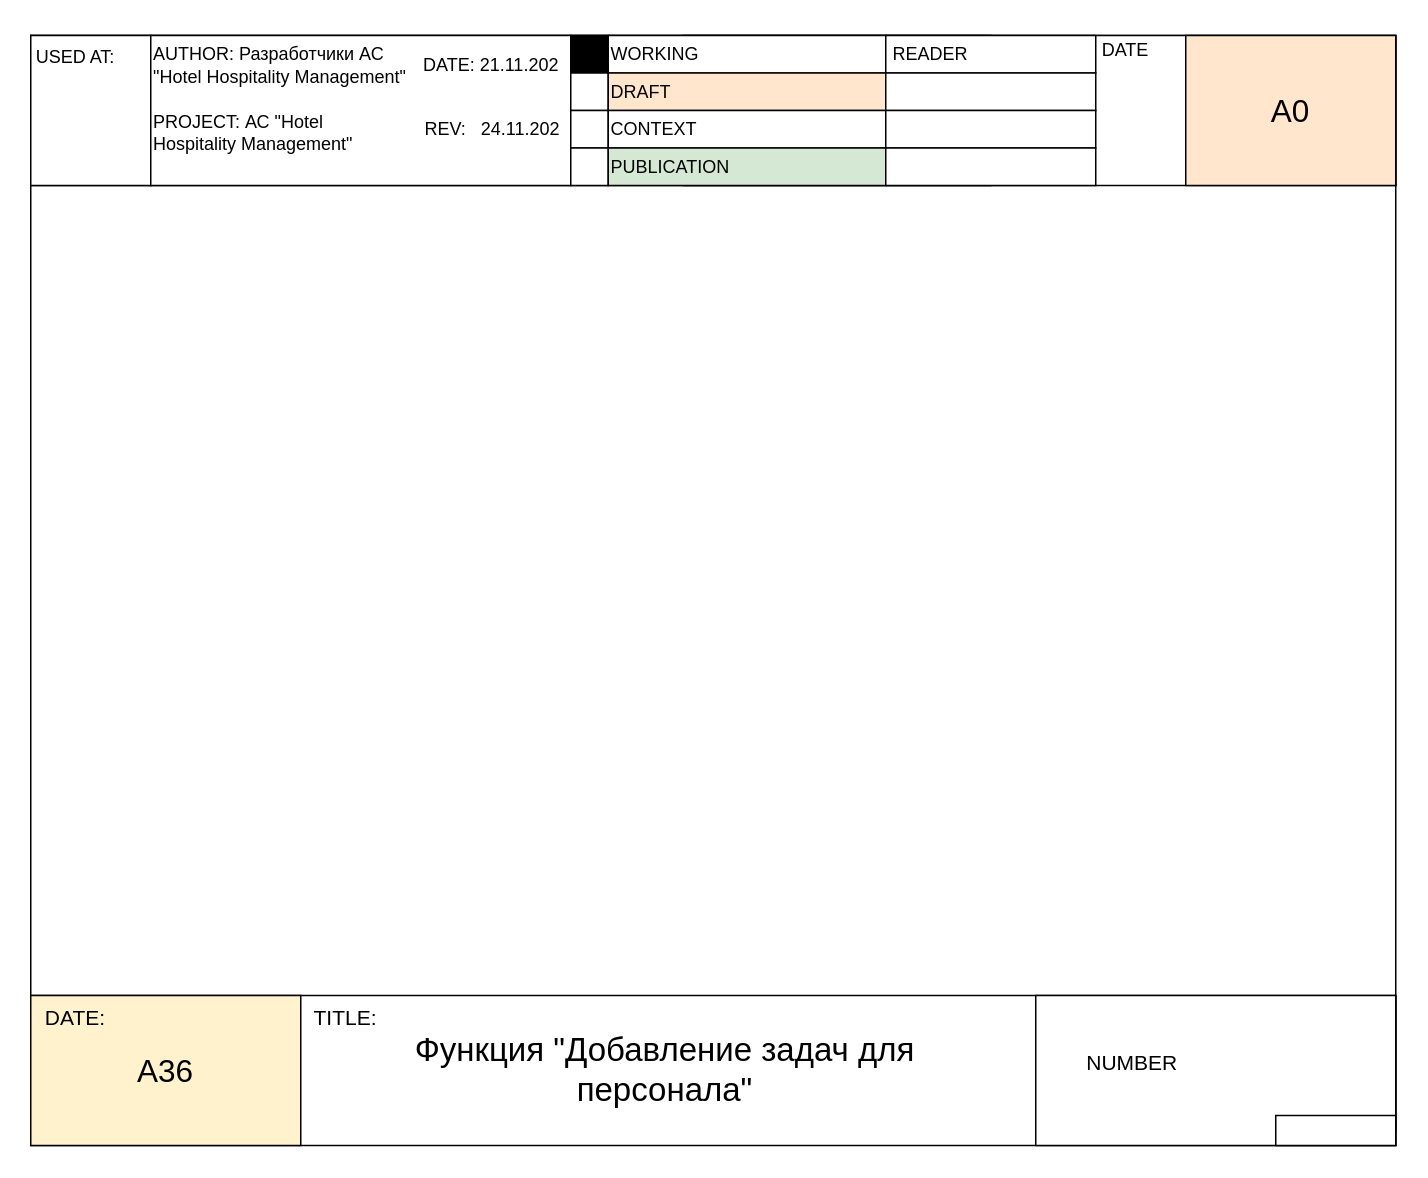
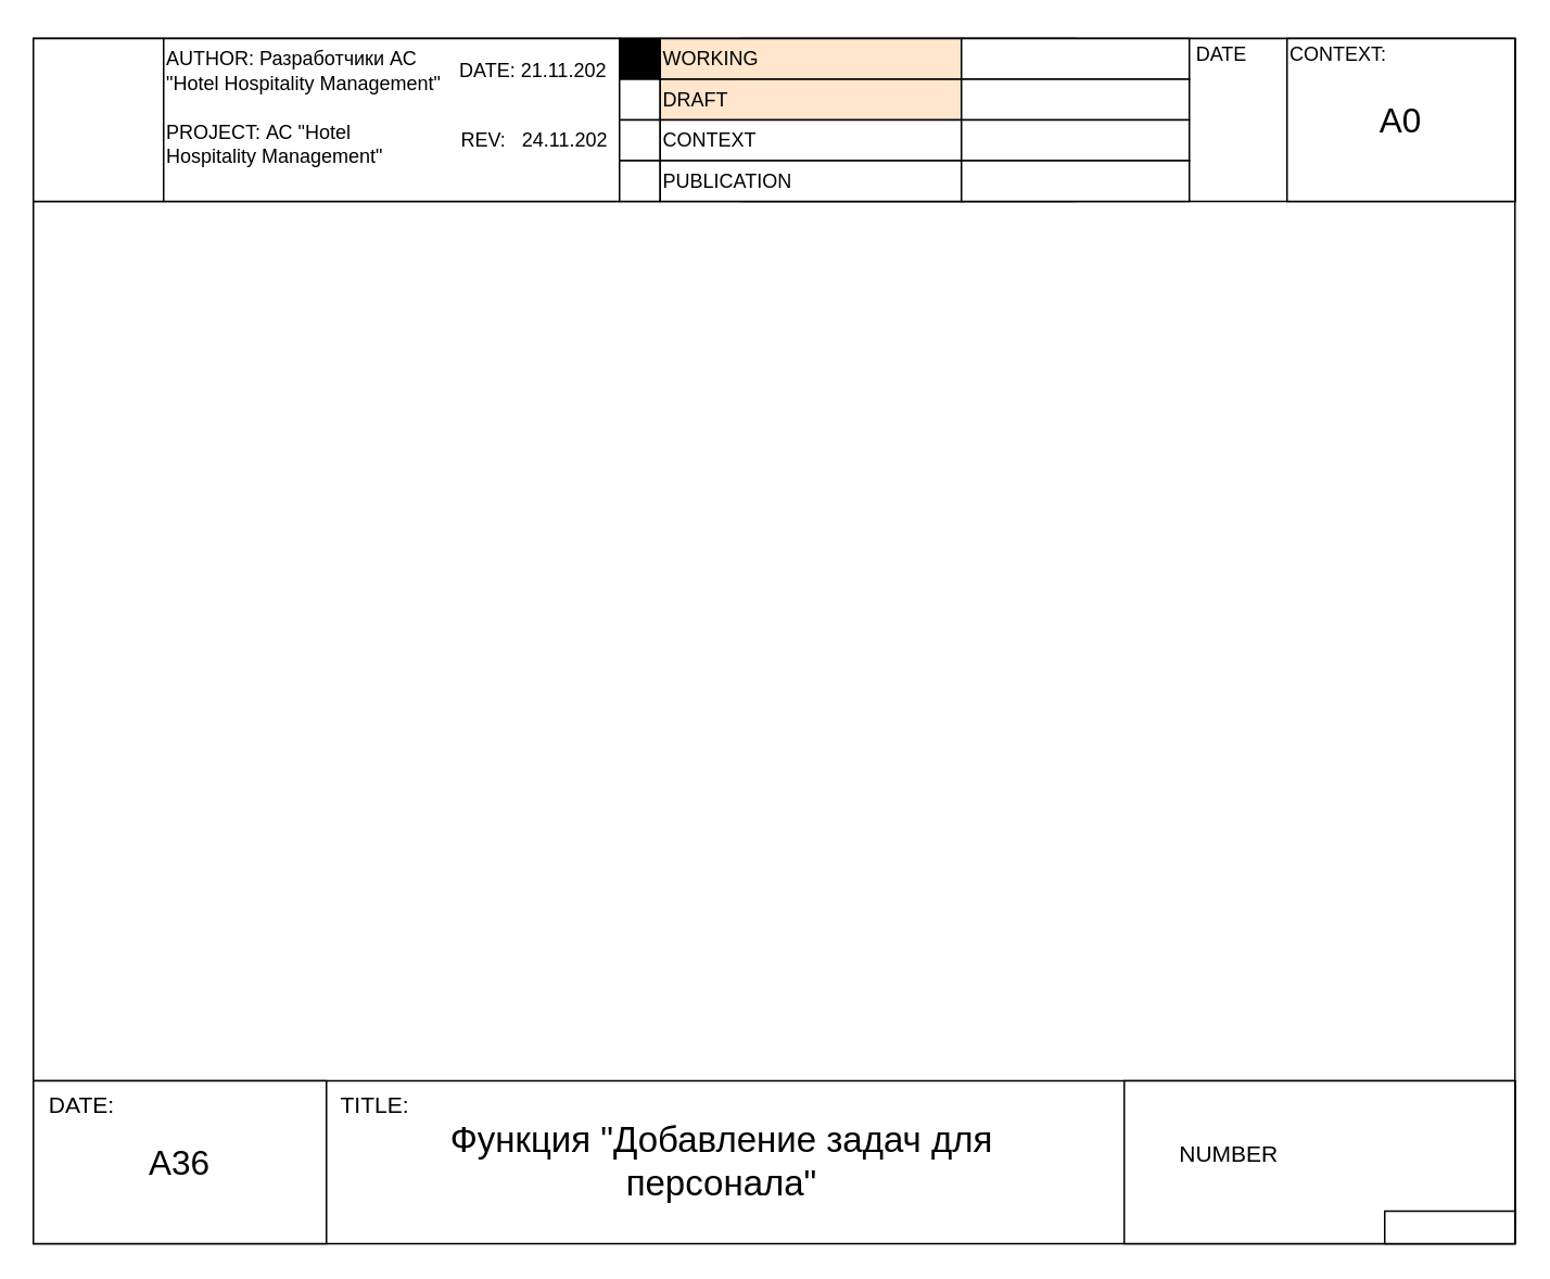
+ <mxCell id="28" value="CONTEXT:" style="text;html=1;strokeColor=none;fillColor=none;align=left;verticalAlign=middle;whiteSpace=wrap;rounded=0;fontSize=12;" parent="1" vertex="1"><mxGeometry x="790" y="23" width="75" height="20" as="geometry" /></mxCell>
- <mxCell id="17" value="WORKING" style="rounded=0;whiteSpace=wrap;html=1;strokeColor=default;fontSize=12;align=left;" parent="1" vertex="1"><mxGeometry x="405" y="23" width="185" height="25" as="geometry" /></mxCell>
+ <mxCell id="17" value="WORKING" style="rounded=0;whiteSpace=wrap;html=1;strokeColor=default;fontSize=12;align=left;fillColor=#ffe6cc;" parent="1" vertex="1"><mxGeometry x="405" y="23" width="185" height="25" as="geometry" /></mxCell>
- <mxCell id="25" value="READER" style="text;html=1;strokeColor=none;fillColor=none;align=center;verticalAlign=middle;whiteSpace=wrap;rounded=0;fontSize=12;" parent="1" vertex="1"><mxGeometry x="590" y="23" width="60" height="25" as="geometry" /></mxCell>
- <mxCell id="6" value="USED AT:" style="text;html=1;strokeColor=none;fillColor=none;align=center;verticalAlign=middle;whiteSpace=wrap;rounded=0;fontSize=12;" parent="1" vertex="1"><mxGeometry x="20" y="23" width="60" height="30" as="geometry" /></mxCell>
- <mxCell id="27" value="&lt;span style=&quot;font-size: 21px;&quot;&gt;A0&lt;/span&gt;" style="rounded=0;whiteSpace=wrap;html=1;strokeColor=default;fontSize=12;fillColor=#ffe6cc;" parent="1" vertex="1"><mxGeometry x="790" y="23" width="140" height="100" as="geometry" /></mxCell>
+ <mxCell id="27" value="&lt;span style=&quot;font-size: 21px;&quot;&gt;A0&lt;/span&gt;" style="rounded=0;whiteSpace=wrap;html=1;strokeColor=default;fontSize=12;" parent="1" vertex="1"><mxGeometry x="790" y="23" width="140" height="100" as="geometry" /></mxCell>
- <mxCell id="20" value="PUBLICATION" style="rounded=0;whiteSpace=wrap;html=1;strokeColor=default;fontSize=12;align=left;fillColor=#d5e8d4;" parent="1" vertex="1"><mxGeometry x="405" y="98" width="185" height="25" as="geometry" /></mxCell>
+ <mxCell id="20" value="PUBLICATION" style="rounded=0;whiteSpace=wrap;html=1;strokeColor=default;fontSize=12;align=left;" parent="1" vertex="1"><mxGeometry x="405" y="98" width="185" height="25" as="geometry" /></mxCell>
- <mxCell id="29" value="А36" style="rounded=0;whiteSpace=wrap;html=1;strokeColor=default;fontSize=21;fillColor=#fff2cc;" parent="1" vertex="1"><mxGeometry x="20" y="663" width="180" height="100" as="geometry" /></mxCell>
+ <mxCell id="29" value="А36" style="rounded=0;whiteSpace=wrap;html=1;strokeColor=default;fontSize=21;fillColor=#FFFFFF;" parent="1" vertex="1"><mxGeometry x="20" y="663" width="180" height="100" as="geometry" /></mxCell>
